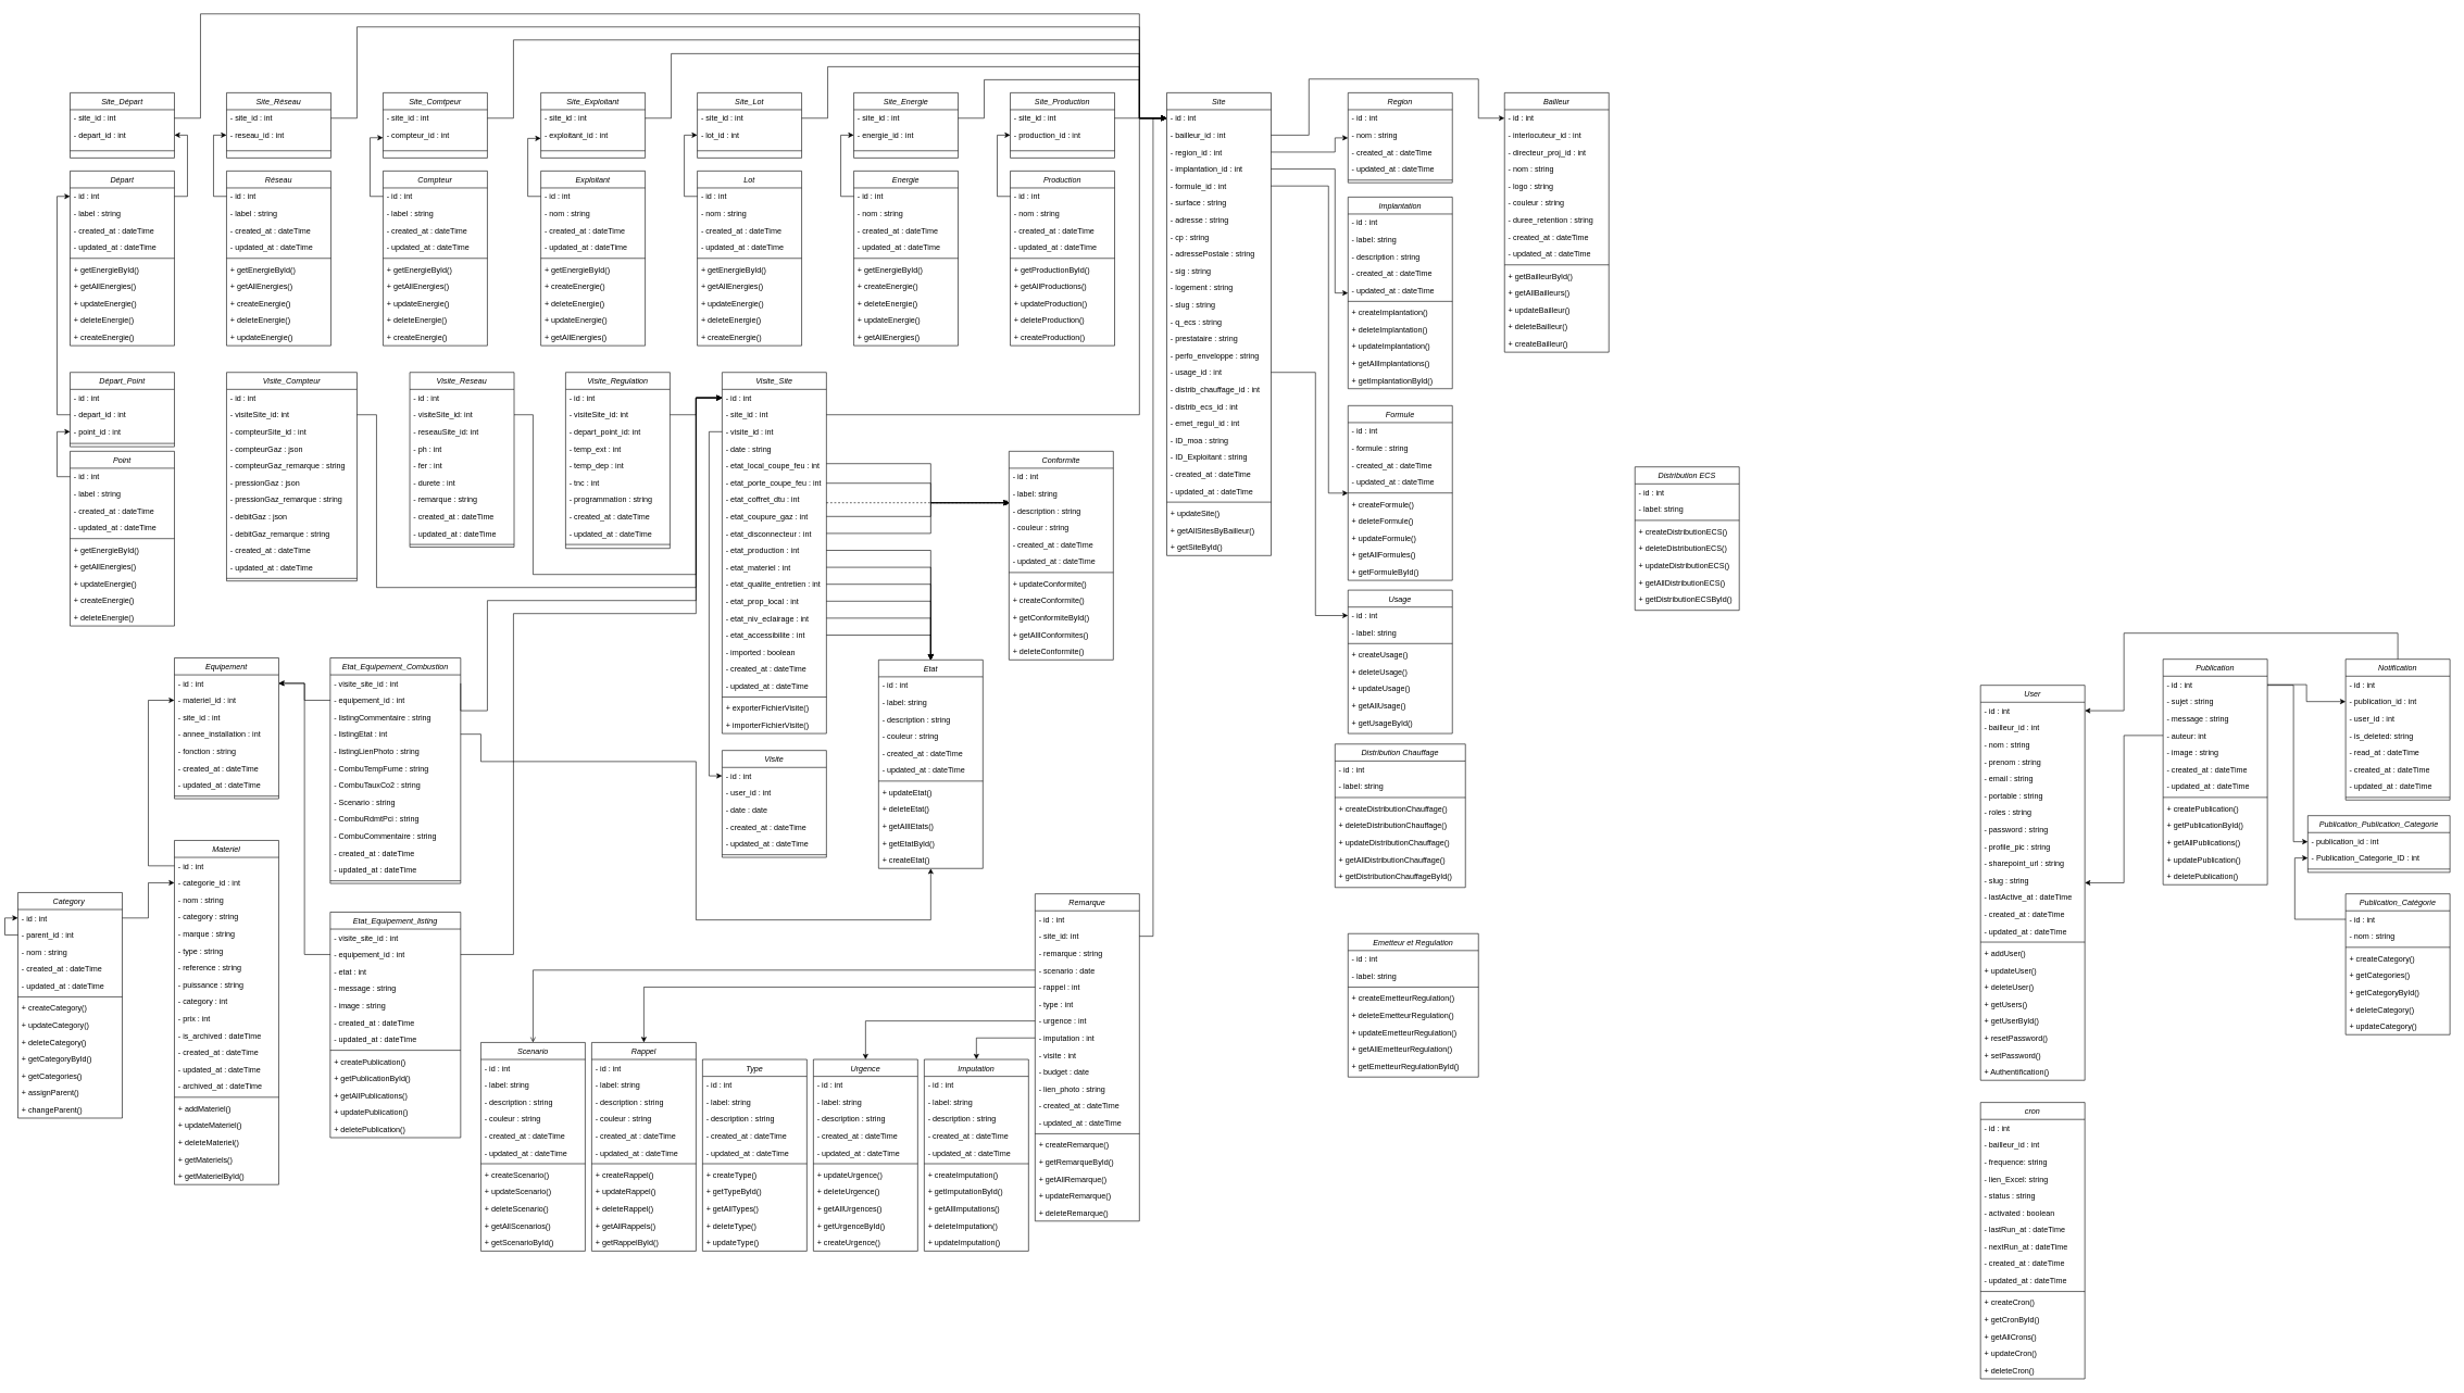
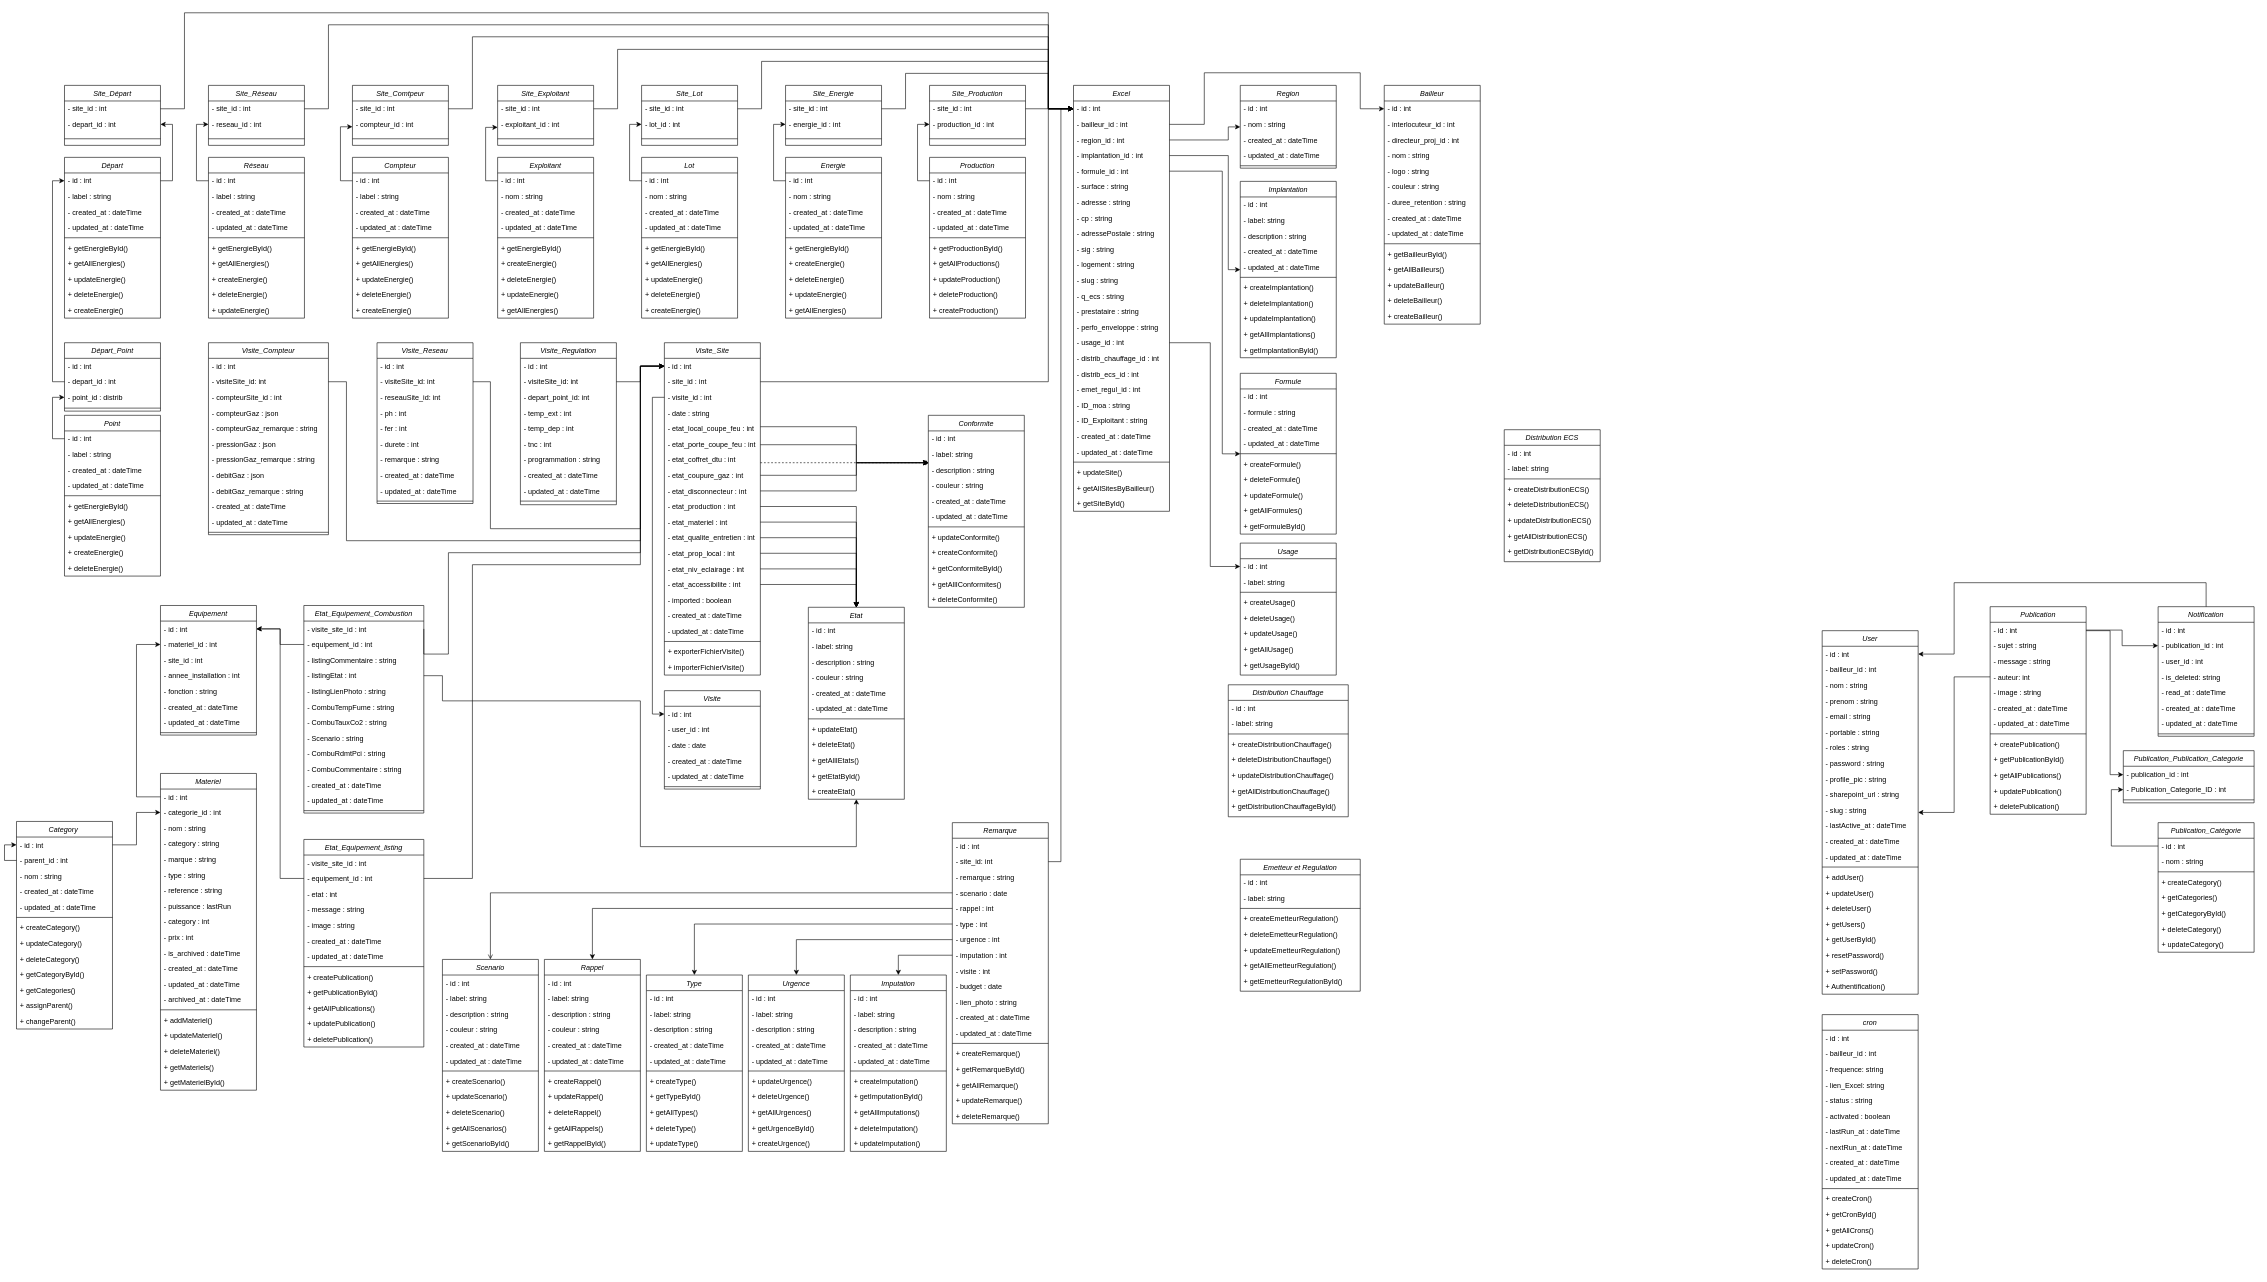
- <mxCell id="2" value="Site" style="swimlane;fontStyle=2;align=center;verticalAlign=top;childLayout=stackLayout;horizontal=1;startSize=26;horizontalStack=0;resizeParent=1;resizeLast=0;collapsible=1;marginBottom=0;rounded=0;shadow=0;strokeWidth=1;" parent="1" vertex="1"><mxGeometry x="1782" y="141.8" width="160" height="710" as="geometry"><mxRectangle x="230" y="140" width="160" height="26" as="alternateBounds" /></mxGeometry></mxCell>
+ <mxCell id="2" value="Excel" style="swimlane;fontStyle=2;align=center;verticalAlign=top;childLayout=stackLayout;horizontal=1;startSize=26;horizontalStack=0;resizeParent=1;resizeLast=0;collapsible=1;marginBottom=0;rounded=0;shadow=0;strokeWidth=1;" parent="1" vertex="1"><mxGeometry x="1782" y="141.8" width="160" height="710" as="geometry"><mxRectangle x="230" y="140" width="160" height="26" as="alternateBounds" /></mxGeometry></mxCell>
- <mxCell id="532" value="- point_id : int" style="text;align=left;verticalAlign=top;spacingLeft=4;spacingRight=4;overflow=hidden;rotatable=0;points=[[0,0.5],[1,0.5]];portConstraint=eastwest;" vertex="1" parent="529"><mxGeometry y="78" width="160" height="26" as="geometry" /></mxCell>
+ <mxCell id="532" value="- point_id : distrib" style="text;align=left;verticalAlign=top;spacingLeft=4;spacingRight=4;overflow=hidden;rotatable=0;points=[[0,0.5],[1,0.5]];portConstraint=eastwest;" vertex="1" parent="529"><mxGeometry y="78" width="160" height="26" as="geometry" /></mxCell>
- <mxCell id="373" value="- puissance : string" style="text;align=left;verticalAlign=top;spacingLeft=4;spacingRight=4;overflow=hidden;rotatable=0;points=[[0,0.5],[1,0.5]];portConstraint=eastwest;rounded=0;shadow=0;html=0;" parent="365" vertex="1"><mxGeometry y="208" width="160" height="26" as="geometry" /></mxCell>
+ <mxCell id="373" value="- puissance : lastRun" style="text;align=left;verticalAlign=top;spacingLeft=4;spacingRight=4;overflow=hidden;rotatable=0;points=[[0,0.5],[1,0.5]];portConstraint=eastwest;rounded=0;shadow=0;html=0;" parent="365" vertex="1"><mxGeometry y="208" width="160" height="26" as="geometry" /></mxCell>
+ <mxCell id="495" style="edgeStyle=orthogonalEdgeStyle;rounded=0;orthogonalLoop=1;jettySize=auto;html=1;entryX=0.5;entryY=0;entryDx=0;entryDy=0;" edge="1" parent="1" source="416" target="431"><mxGeometry relative="1" as="geometry" /></mxCell>
